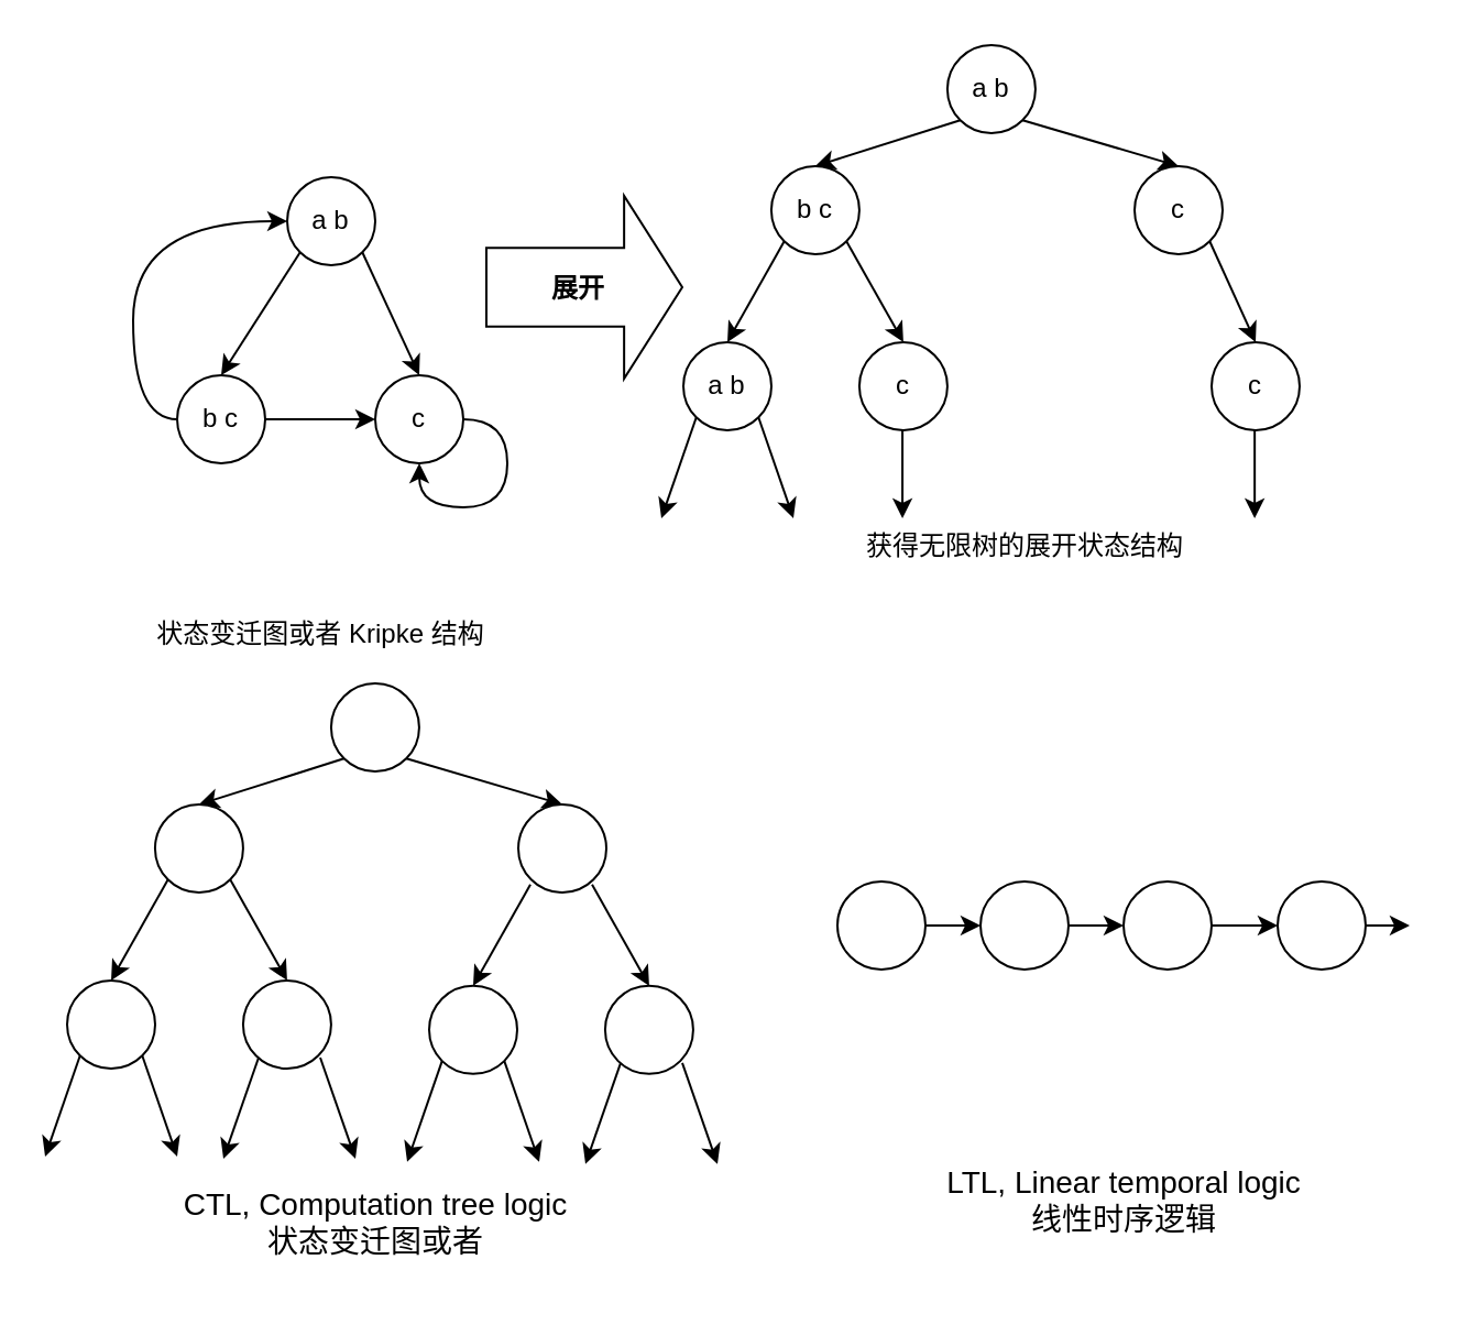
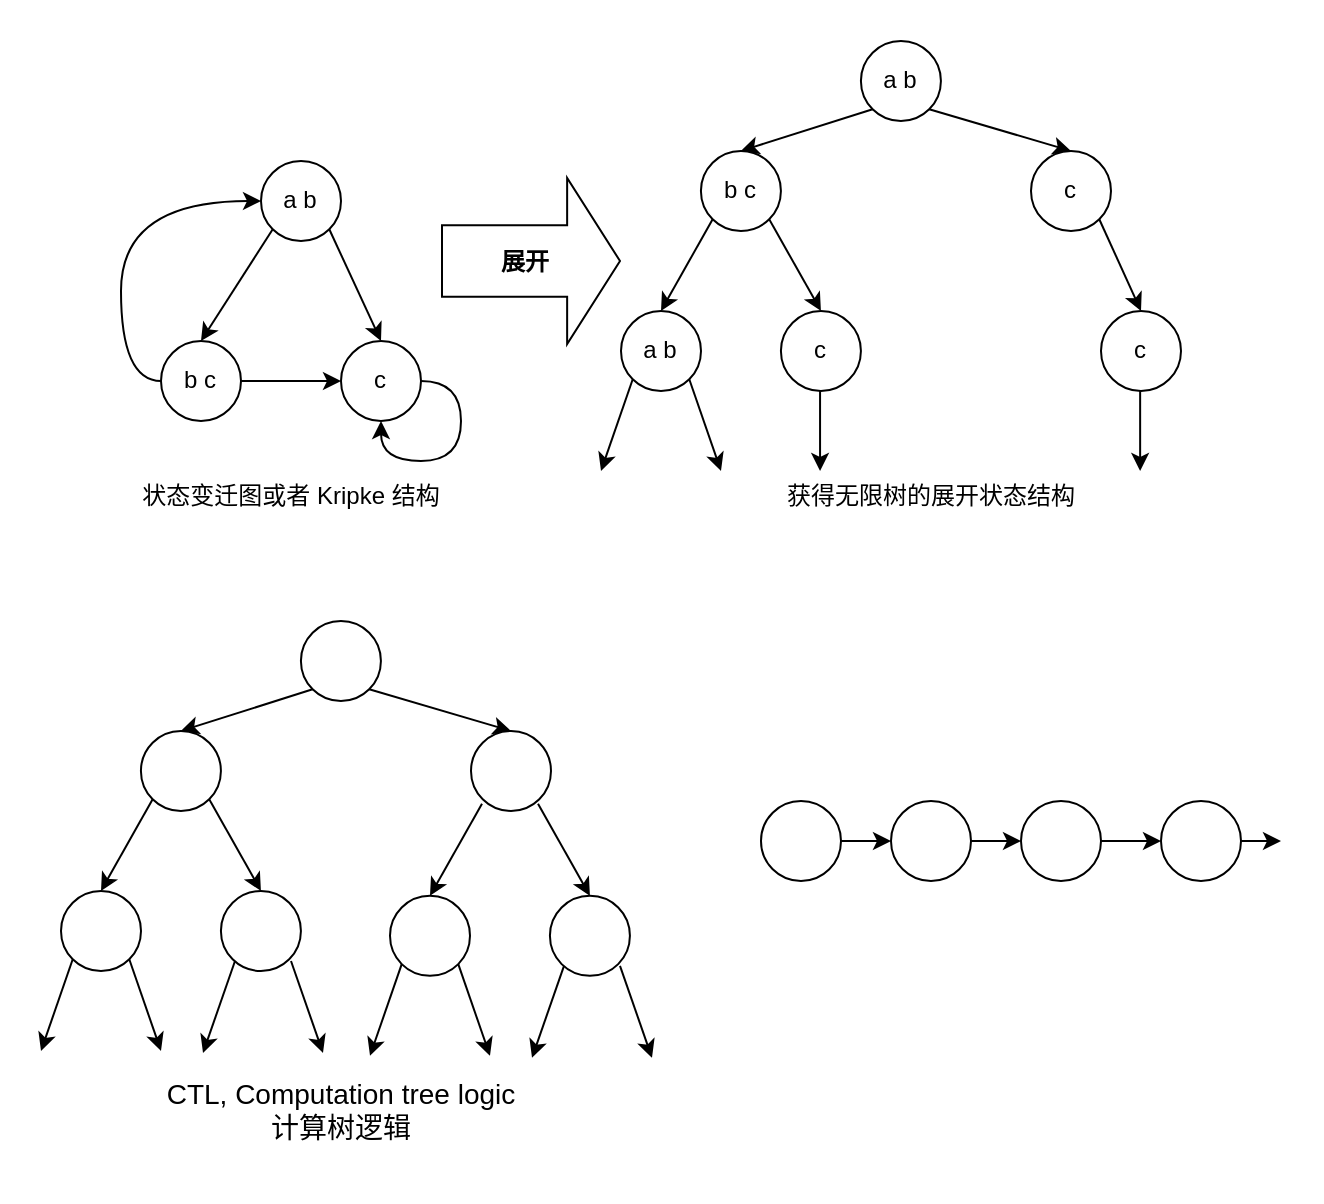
- <mxCell id="10" value="状态变迁图或者 Kripke 结构" style="text;html=1;align=center;verticalAlign=middle;resizable=0;points=[];autosize=1;strokeColor=none;fillColor=none;" vertex="1" parent="1"><mxGeometry x="60" y="272.98" width="170" height="30" as="geometry" /></mxCell>
+ <mxCell id="10" value="状态变迁图或者 Kripke 结构" style="text;html=1;align=center;verticalAlign=middle;resizable=0;points=[];autosize=1;strokeColor=none;fillColor=none;" vertex="1" parent="1"><mxGeometry x="60" y="232.98" width="170" height="30" as="geometry" /></mxCell>
- <mxCell id="59" value="&lt;font style=&quot;font-size: 14px;&quot;&gt;LTL,&amp;nbsp;Linear temporal logic&lt;/font&gt;&lt;div&gt;&lt;span style=&quot;font-size: 14px;&quot;&gt;线性时序逻辑&lt;/span&gt;&lt;br&gt;&lt;/div&gt;" style="text;html=1;align=center;verticalAlign=middle;resizable=0;points=[];autosize=1;strokeColor=none;fillColor=none;" vertex="1" parent="1"><mxGeometry x="420" y="520" width="180" height="50" as="geometry" /></mxCell>
- <mxCell id="50" value="&lt;font style=&quot;font-size: 14px;&quot;&gt;CTL,&amp;nbsp;Computation tree logic&lt;/font&gt;&lt;div&gt;&lt;span style=&quot;font-size: 14px;&quot;&gt;状态变迁图或者&lt;/span&gt;&lt;/div&gt;" style="text;html=1;align=center;verticalAlign=middle;resizable=0;points=[];autosize=1;strokeColor=none;fillColor=none;" vertex="1" parent="1"><mxGeometry x="69.96" y="530" width="200" height="50" as="geometry" /></mxCell>
+ <mxCell id="50" value="&lt;font style=&quot;font-size: 14px;&quot;&gt;CTL,&amp;nbsp;Computation tree logic&lt;/font&gt;&lt;div&gt;&lt;span style=&quot;font-size: 14px;&quot;&gt;计算树逻辑&lt;/span&gt;&lt;/div&gt;" style="text;html=1;align=center;verticalAlign=middle;resizable=0;points=[];autosize=1;strokeColor=none;fillColor=none;" vertex="1" parent="1"><mxGeometry x="69.96" y="530" width="200" height="50" as="geometry" /></mxCell>
